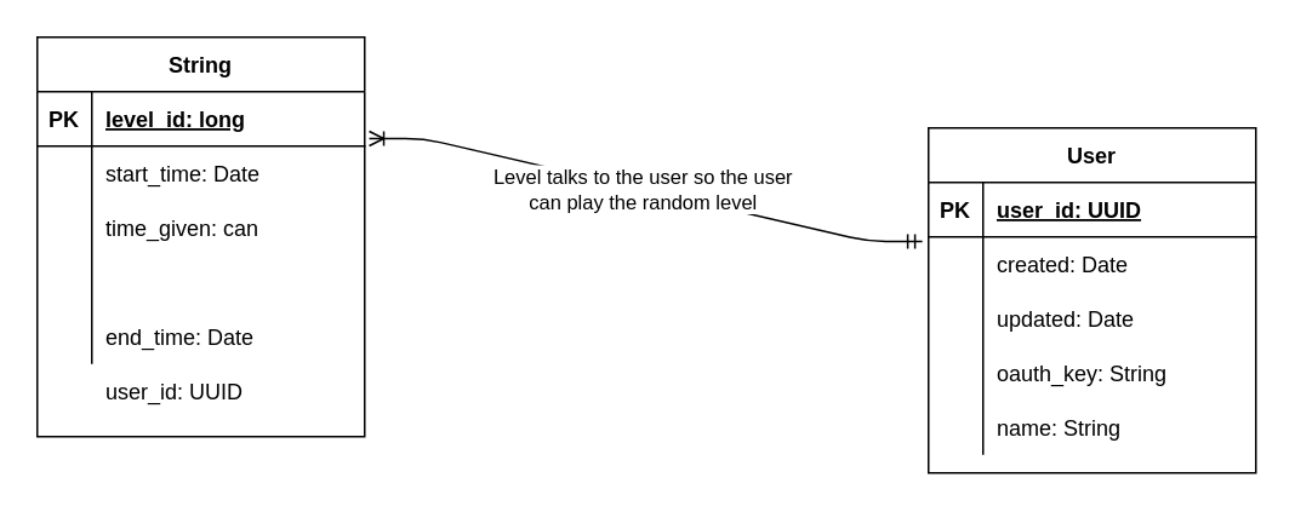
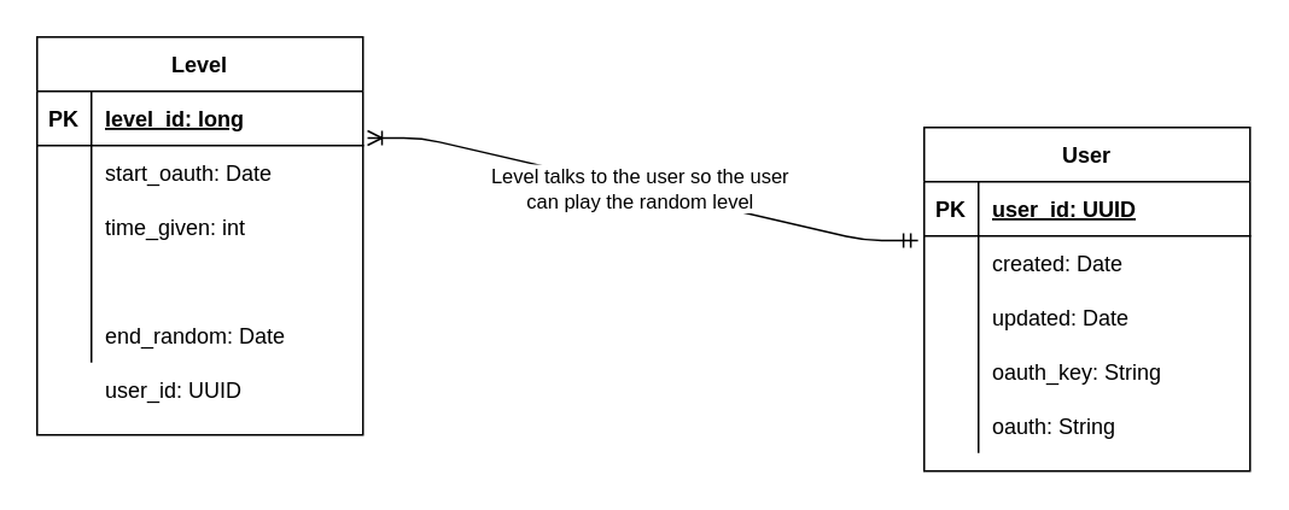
- <mxCell id="2" value="String" style="shape=table;startSize=30;container=1;collapsible=1;childLayout=tableLayout;fixedRows=1;rowLines=0;fontStyle=1;align=center;resizeLast=1;" vertex="1" parent="1"><mxGeometry x="20" y="20" width="180" height="220" as="geometry" /></mxCell>
+ <mxCell id="2" value="Level" style="shape=table;startSize=30;container=1;collapsible=1;childLayout=tableLayout;fixedRows=1;rowLines=0;fontStyle=1;align=center;resizeLast=1;" vertex="1" parent="1"><mxGeometry x="20" y="20" width="180" height="220" as="geometry" /></mxCell>
- <mxCell id="8" value="start_time: Date" style="shape=partialRectangle;connectable=0;fillColor=none;top=0;left=0;bottom=0;right=0;align=left;spacingLeft=6;overflow=hidden;" vertex="1" parent="6"><mxGeometry x="30" width="150" height="30" as="geometry" /></mxCell>
+ <mxCell id="8" value="start_oauth: Date" style="shape=partialRectangle;connectable=0;fillColor=none;top=0;left=0;bottom=0;right=0;align=left;spacingLeft=6;overflow=hidden;" vertex="1" parent="6"><mxGeometry x="30" width="150" height="30" as="geometry" /></mxCell>
- <mxCell id="11" value="time_given: can" style="shape=partialRectangle;connectable=0;fillColor=none;top=0;left=0;bottom=0;right=0;align=left;spacingLeft=6;overflow=hidden;" vertex="1" parent="9"><mxGeometry x="30" width="150" height="30" as="geometry" /></mxCell>
+ <mxCell id="11" value="time_given: int" style="shape=partialRectangle;connectable=0;fillColor=none;top=0;left=0;bottom=0;right=0;align=left;spacingLeft=6;overflow=hidden;" vertex="1" parent="9"><mxGeometry x="30" width="150" height="30" as="geometry" /></mxCell>
- <mxCell id="16" value="end_time: Date" style="shape=partialRectangle;connectable=0;fillColor=none;top=0;left=0;bottom=0;right=0;align=left;spacingLeft=6;overflow=hidden;" vertex="1" parent="14"><mxGeometry x="30" width="150" height="30" as="geometry" /></mxCell>
+ <mxCell id="16" value="end_random: Date" style="shape=partialRectangle;connectable=0;fillColor=none;top=0;left=0;bottom=0;right=0;align=left;spacingLeft=6;overflow=hidden;" vertex="1" parent="14"><mxGeometry x="30" width="150" height="30" as="geometry" /></mxCell>
- <mxCell id="34" value="name: String" style="shape=partialRectangle;connectable=0;fillColor=none;top=0;left=0;bottom=0;right=0;align=left;spacingLeft=6;overflow=hidden;" vertex="1" parent="32"><mxGeometry x="30" width="150" height="30" as="geometry" /></mxCell>
+ <mxCell id="34" value="oauth: String" style="shape=partialRectangle;connectable=0;fillColor=none;top=0;left=0;bottom=0;right=0;align=left;spacingLeft=6;overflow=hidden;" vertex="1" parent="32"><mxGeometry x="30" width="150" height="30" as="geometry" /></mxCell>
